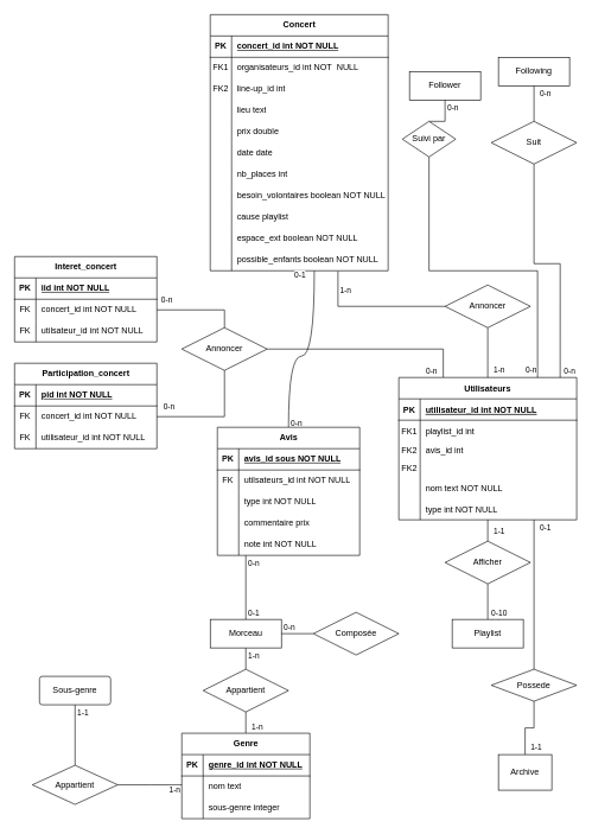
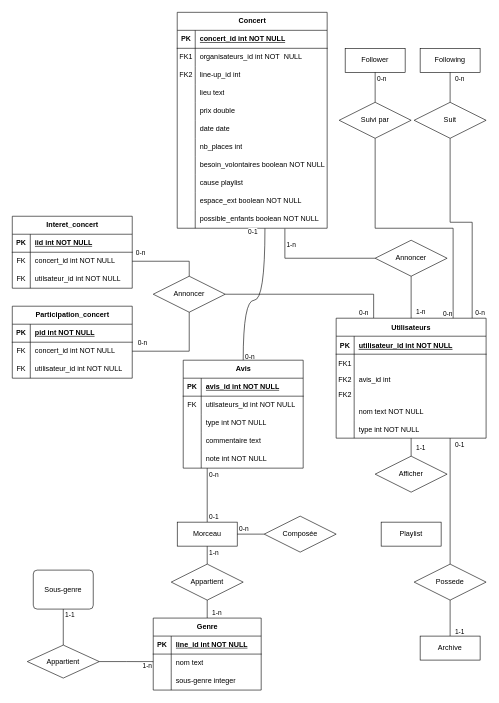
- <mxCell id="140" value="Follower" style="whiteSpace=wrap;html=1;align=center;" vertex="1" parent="1"><mxGeometry x="575" y="100" width="100" height="40" as="geometry" /></mxCell>
+ <mxCell id="140" value="Follower" style="whiteSpace=wrap;html=1;align=center;" vertex="1" parent="1"><mxGeometry x="575" y="80" width="100" height="40" as="geometry" /></mxCell>
- <mxCell id="146" value="Suivi par" style="shape=rhombus;perimeter=rhombusPerimeter;whiteSpace=wrap;html=1;align=center;" vertex="1" parent="1"><mxGeometry x="565" y="170" width="75" height="50" as="geometry" /></mxCell>
+ <mxCell id="146" value="Suivi par" style="shape=rhombus;perimeter=rhombusPerimeter;whiteSpace=wrap;html=1;align=center;" vertex="1" parent="1"><mxGeometry x="565" y="170" width="120" height="60" as="geometry" /></mxCell>
- <mxCell id="10" value="playlist_id int" style="shape=partialRectangle;overflow=hidden;connectable=0;fillColor=none;top=0;left=0;bottom=0;right=0;align=left;spacingLeft=6;" parent="8" vertex="1"><mxGeometry x="30" width="220" height="30" as="geometry"><mxRectangle width="220" height="30" as="alternateBounds" /></mxGeometry></mxCell>
- <mxCell id="94" value="avis_id sous NOT NULL" style="shape=partialRectangle;connectable=0;fillColor=none;top=0;left=0;bottom=0;right=0;align=left;spacingLeft=6;fontStyle=5;overflow=hidden;whiteSpace=wrap;html=1;" parent="92" vertex="1"><mxGeometry x="30" width="170" height="30" as="geometry"><mxRectangle width="170" height="30" as="alternateBounds" /></mxGeometry></mxCell>
+ <mxCell id="94" value="avis_id int NOT NULL" style="shape=partialRectangle;connectable=0;fillColor=none;top=0;left=0;bottom=0;right=0;align=left;spacingLeft=6;fontStyle=5;overflow=hidden;whiteSpace=wrap;html=1;" parent="92" vertex="1"><mxGeometry x="30" width="170" height="30" as="geometry"><mxRectangle width="170" height="30" as="alternateBounds" /></mxGeometry></mxCell>
- <mxCell id="103" value="commentaire prix" style="shape=partialRectangle;connectable=0;fillColor=none;top=0;left=0;bottom=0;right=0;align=left;spacingLeft=6;overflow=hidden;whiteSpace=wrap;html=1;" parent="101" vertex="1"><mxGeometry x="30" width="170" height="30" as="geometry"><mxRectangle width="170" height="30" as="alternateBounds" /></mxGeometry></mxCell>
+ <mxCell id="103" value="commentaire text" style="shape=partialRectangle;connectable=0;fillColor=none;top=0;left=0;bottom=0;right=0;align=left;spacingLeft=6;overflow=hidden;whiteSpace=wrap;html=1;" parent="101" vertex="1"><mxGeometry x="30" width="170" height="30" as="geometry"><mxRectangle width="170" height="30" as="alternateBounds" /></mxGeometry></mxCell>
- <mxCell id="123" style="edgeStyle=orthogonalEdgeStyle;rounded=0;orthogonalLoop=1;jettySize=auto;html=1;exitX=0.5;exitY=0;exitDx=0;exitDy=0;entryX=0.5;entryY=1;entryDx=0;entryDy=0;endArrow=none;endFill=0;" edge="1" parent="1" source="128" target="131"><mxGeometry relative="1" as="geometry" /></mxCell>
- <mxCell id="124" value="0-10" style="edgeLabel;html=1;align=center;verticalAlign=middle;resizable=0;points=[];" vertex="1" connectable="0" parent="123"><mxGeometry x="0.9" y="-1" relative="1" as="geometry"><mxPoint x="14" y="38" as="offset" /></mxGeometry></mxCell>
- <mxCell id="125" value="1-1" style="edgeLabel;html=1;align=center;verticalAlign=middle;resizable=0;points=[];" vertex="1" connectable="0" parent="123"><mxGeometry x="-0.858" relative="1" as="geometry"><mxPoint x="10" y="7" as="offset" /></mxGeometry></mxCell>
- <mxCell id="136" value="Possede" style="shape=rhombus;perimeter=rhombusPerimeter;whiteSpace=wrap;html=1;align=center;" vertex="1" parent="1"><mxGeometry x="690" y="940" width="120" height="45" as="geometry" /></mxCell>
+ <mxCell id="136" value="Possede" style="shape=rhombus;perimeter=rhombusPerimeter;whiteSpace=wrap;html=1;align=center;" vertex="1" parent="1"><mxGeometry x="690" y="940" width="120" height="60" as="geometry" /></mxCell>
- <mxCell id="152" value="Sous-genre" style="rounded=1;arcSize=10;whiteSpace=wrap;html=1;align=center;" vertex="1" parent="1"><mxGeometry x="55" y="950" width="100" height="40" as="geometry" /></mxCell>
+ <mxCell id="152" value="Sous-genre" style="rounded=1;arcSize=10;whiteSpace=wrap;html=1;align=center;" vertex="1" parent="1"><mxGeometry x="55" y="950" width="100" height="65" as="geometry" /></mxCell>
- <mxCell id="61" value="genre_id int NOT NULL" style="shape=partialRectangle;connectable=0;fillColor=none;top=0;left=0;bottom=0;right=0;align=left;spacingLeft=6;fontStyle=5;overflow=hidden;whiteSpace=wrap;html=1;" parent="59" vertex="1"><mxGeometry x="30" width="150" height="30" as="geometry"><mxRectangle width="150" height="30" as="alternateBounds" /></mxGeometry></mxCell>
+ <mxCell id="61" value="line_id int NOT NULL" style="shape=partialRectangle;connectable=0;fillColor=none;top=0;left=0;bottom=0;right=0;align=left;spacingLeft=6;fontStyle=5;overflow=hidden;whiteSpace=wrap;html=1;" parent="59" vertex="1"><mxGeometry x="30" width="150" height="30" as="geometry"><mxRectangle width="150" height="30" as="alternateBounds" /></mxGeometry></mxCell>
- <mxCell id="139" value="Archive" style="whiteSpace=wrap;html=1;align=center;" vertex="1" parent="1"><mxGeometry x="700" y="1060" width="75" height="50" as="geometry" /></mxCell>
+ <mxCell id="139" value="Archive" style="whiteSpace=wrap;html=1;align=center;" vertex="1" parent="1"><mxGeometry x="700" y="1060" width="100" height="40" as="geometry" /></mxCell>
